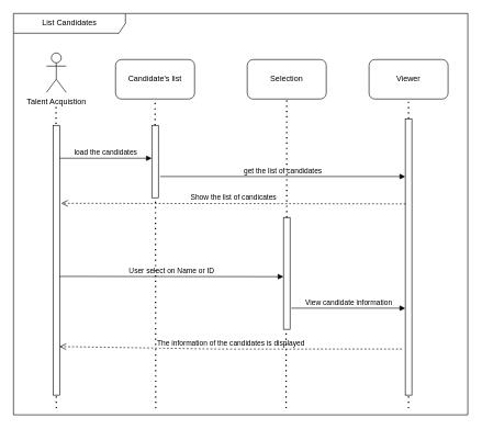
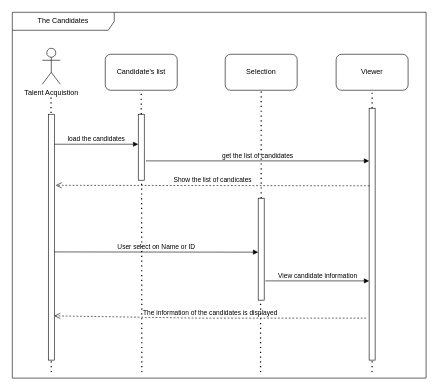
- <mxCell id="22" value="List Candidates" style="shape=umlFrame;whiteSpace=wrap;html=1;width=170;height=30;" vertex="1" parent="1"><mxGeometry y="20" width="690" height="610" as="geometry" x="20" /></mxCell>
+ <mxCell id="22" value="The Candidates" style="shape=umlFrame;whiteSpace=wrap;html=1;width=170;height=30;" vertex="1" parent="1"><mxGeometry y="20" width="690" height="610" as="geometry" x="20" /></mxCell>
